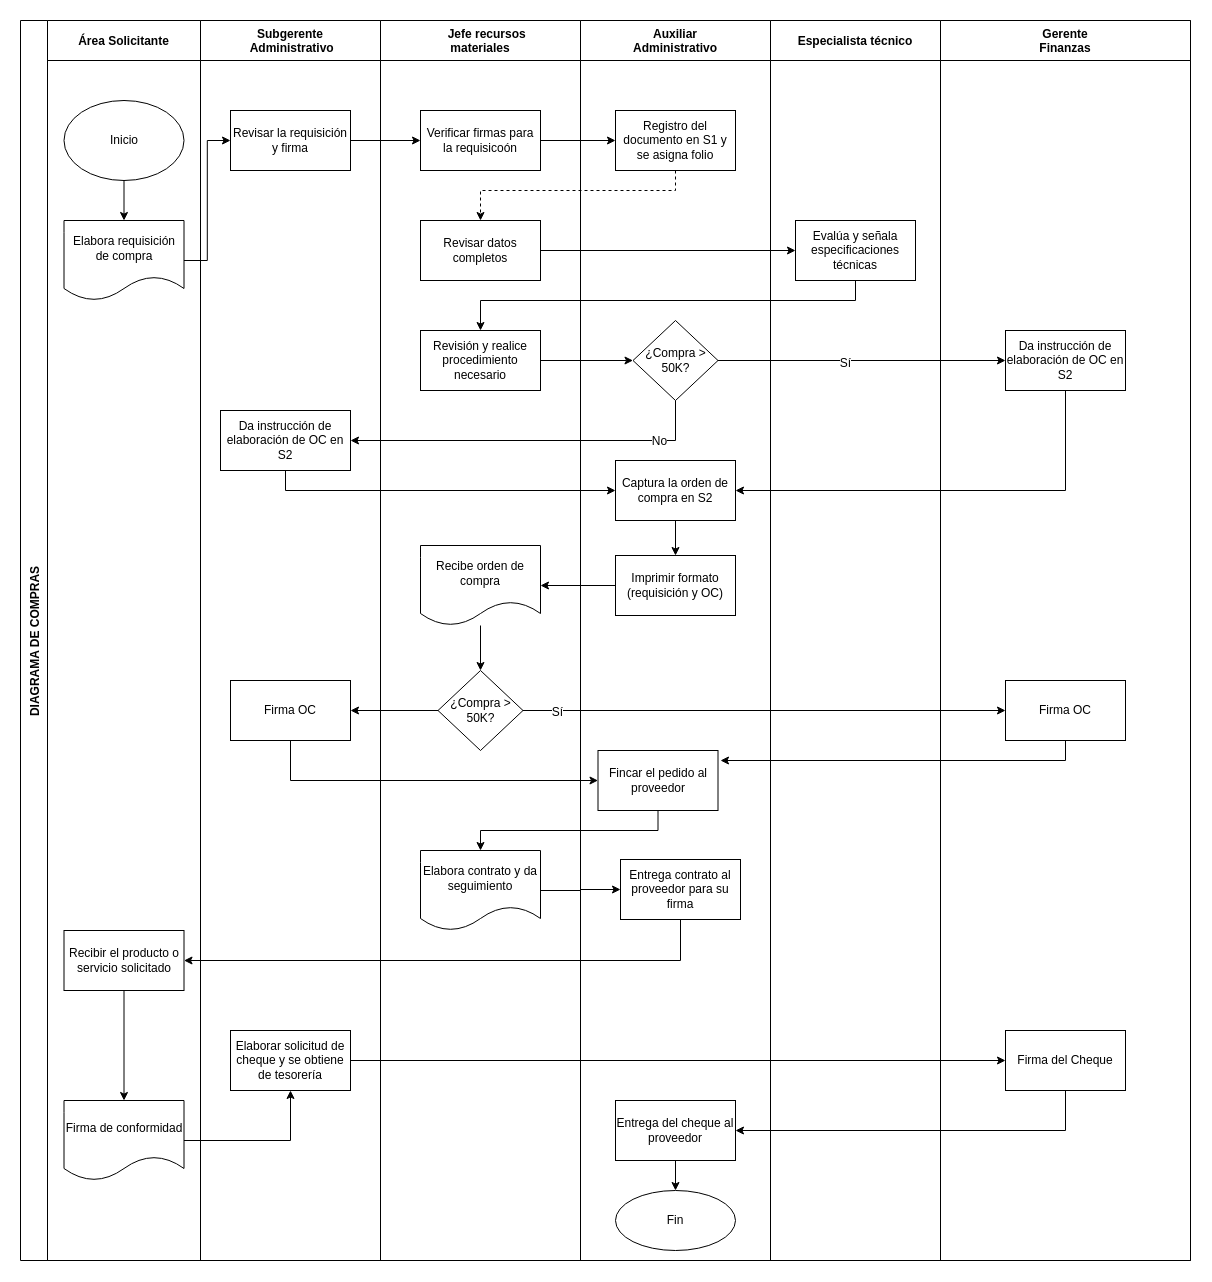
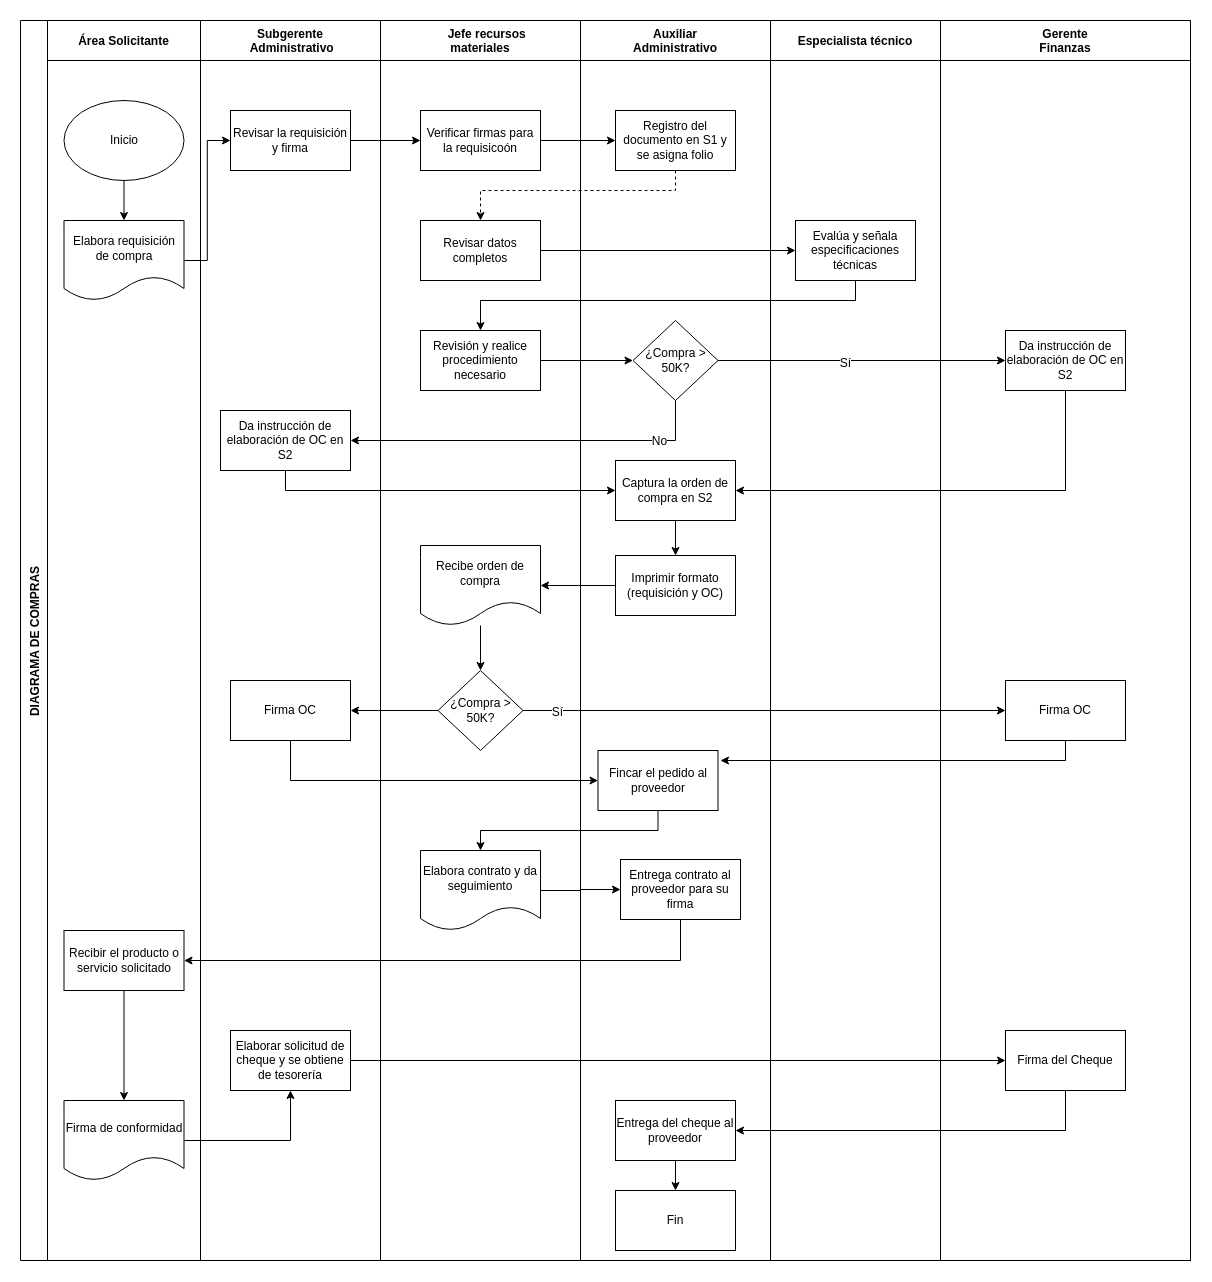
- <mxCell id="33" value="Fin" style="ellipse;whiteSpace=wrap;html=1;rounded=0;glass=0;startSize=40;" vertex="1" parent="24"><mxGeometry x="35" y="1170" width="120" height="60" as="geometry" /></mxCell>
+ <mxCell id="33" value="Fin" style="whiteSpace=wrap;html=1;glass=0;startSize=40;rounded=0;" vertex="1" parent="24"><mxGeometry x="35" y="1170" width="120" height="60" as="geometry" /></mxCell>
